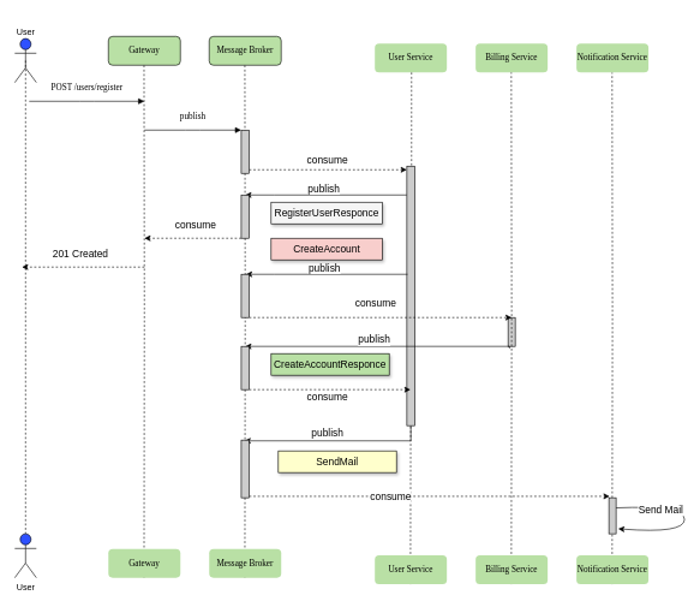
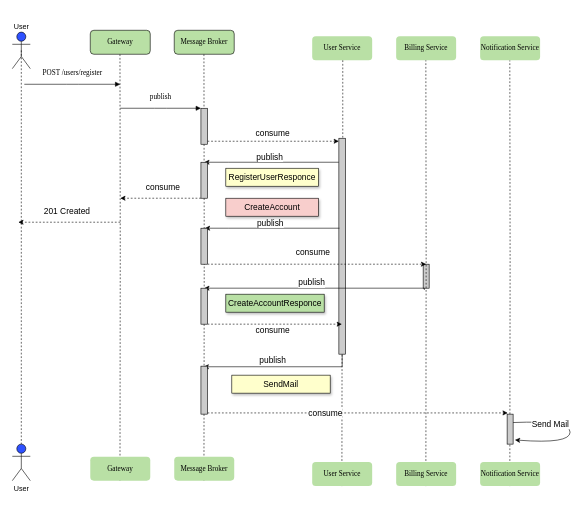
- <mxCell id="32" value="RegisterUserResponce" style="rounded=0;whiteSpace=wrap;html=1;shadow=1;fontSize=14;strokeColor=#000000;fillColor=#f5f5f5;" parent="1" vertex="1"><mxGeometry x="376" y="280" width="154.5" height="30" as="geometry" /></mxCell>
+ <mxCell id="32" value="RegisterUserResponce" style="rounded=0;whiteSpace=wrap;html=1;shadow=1;fontSize=14;strokeColor=#000000;fillColor=#FFFFCC;" parent="1" vertex="1"><mxGeometry x="376" y="280" width="154.5" height="30" as="geometry" /></mxCell>
